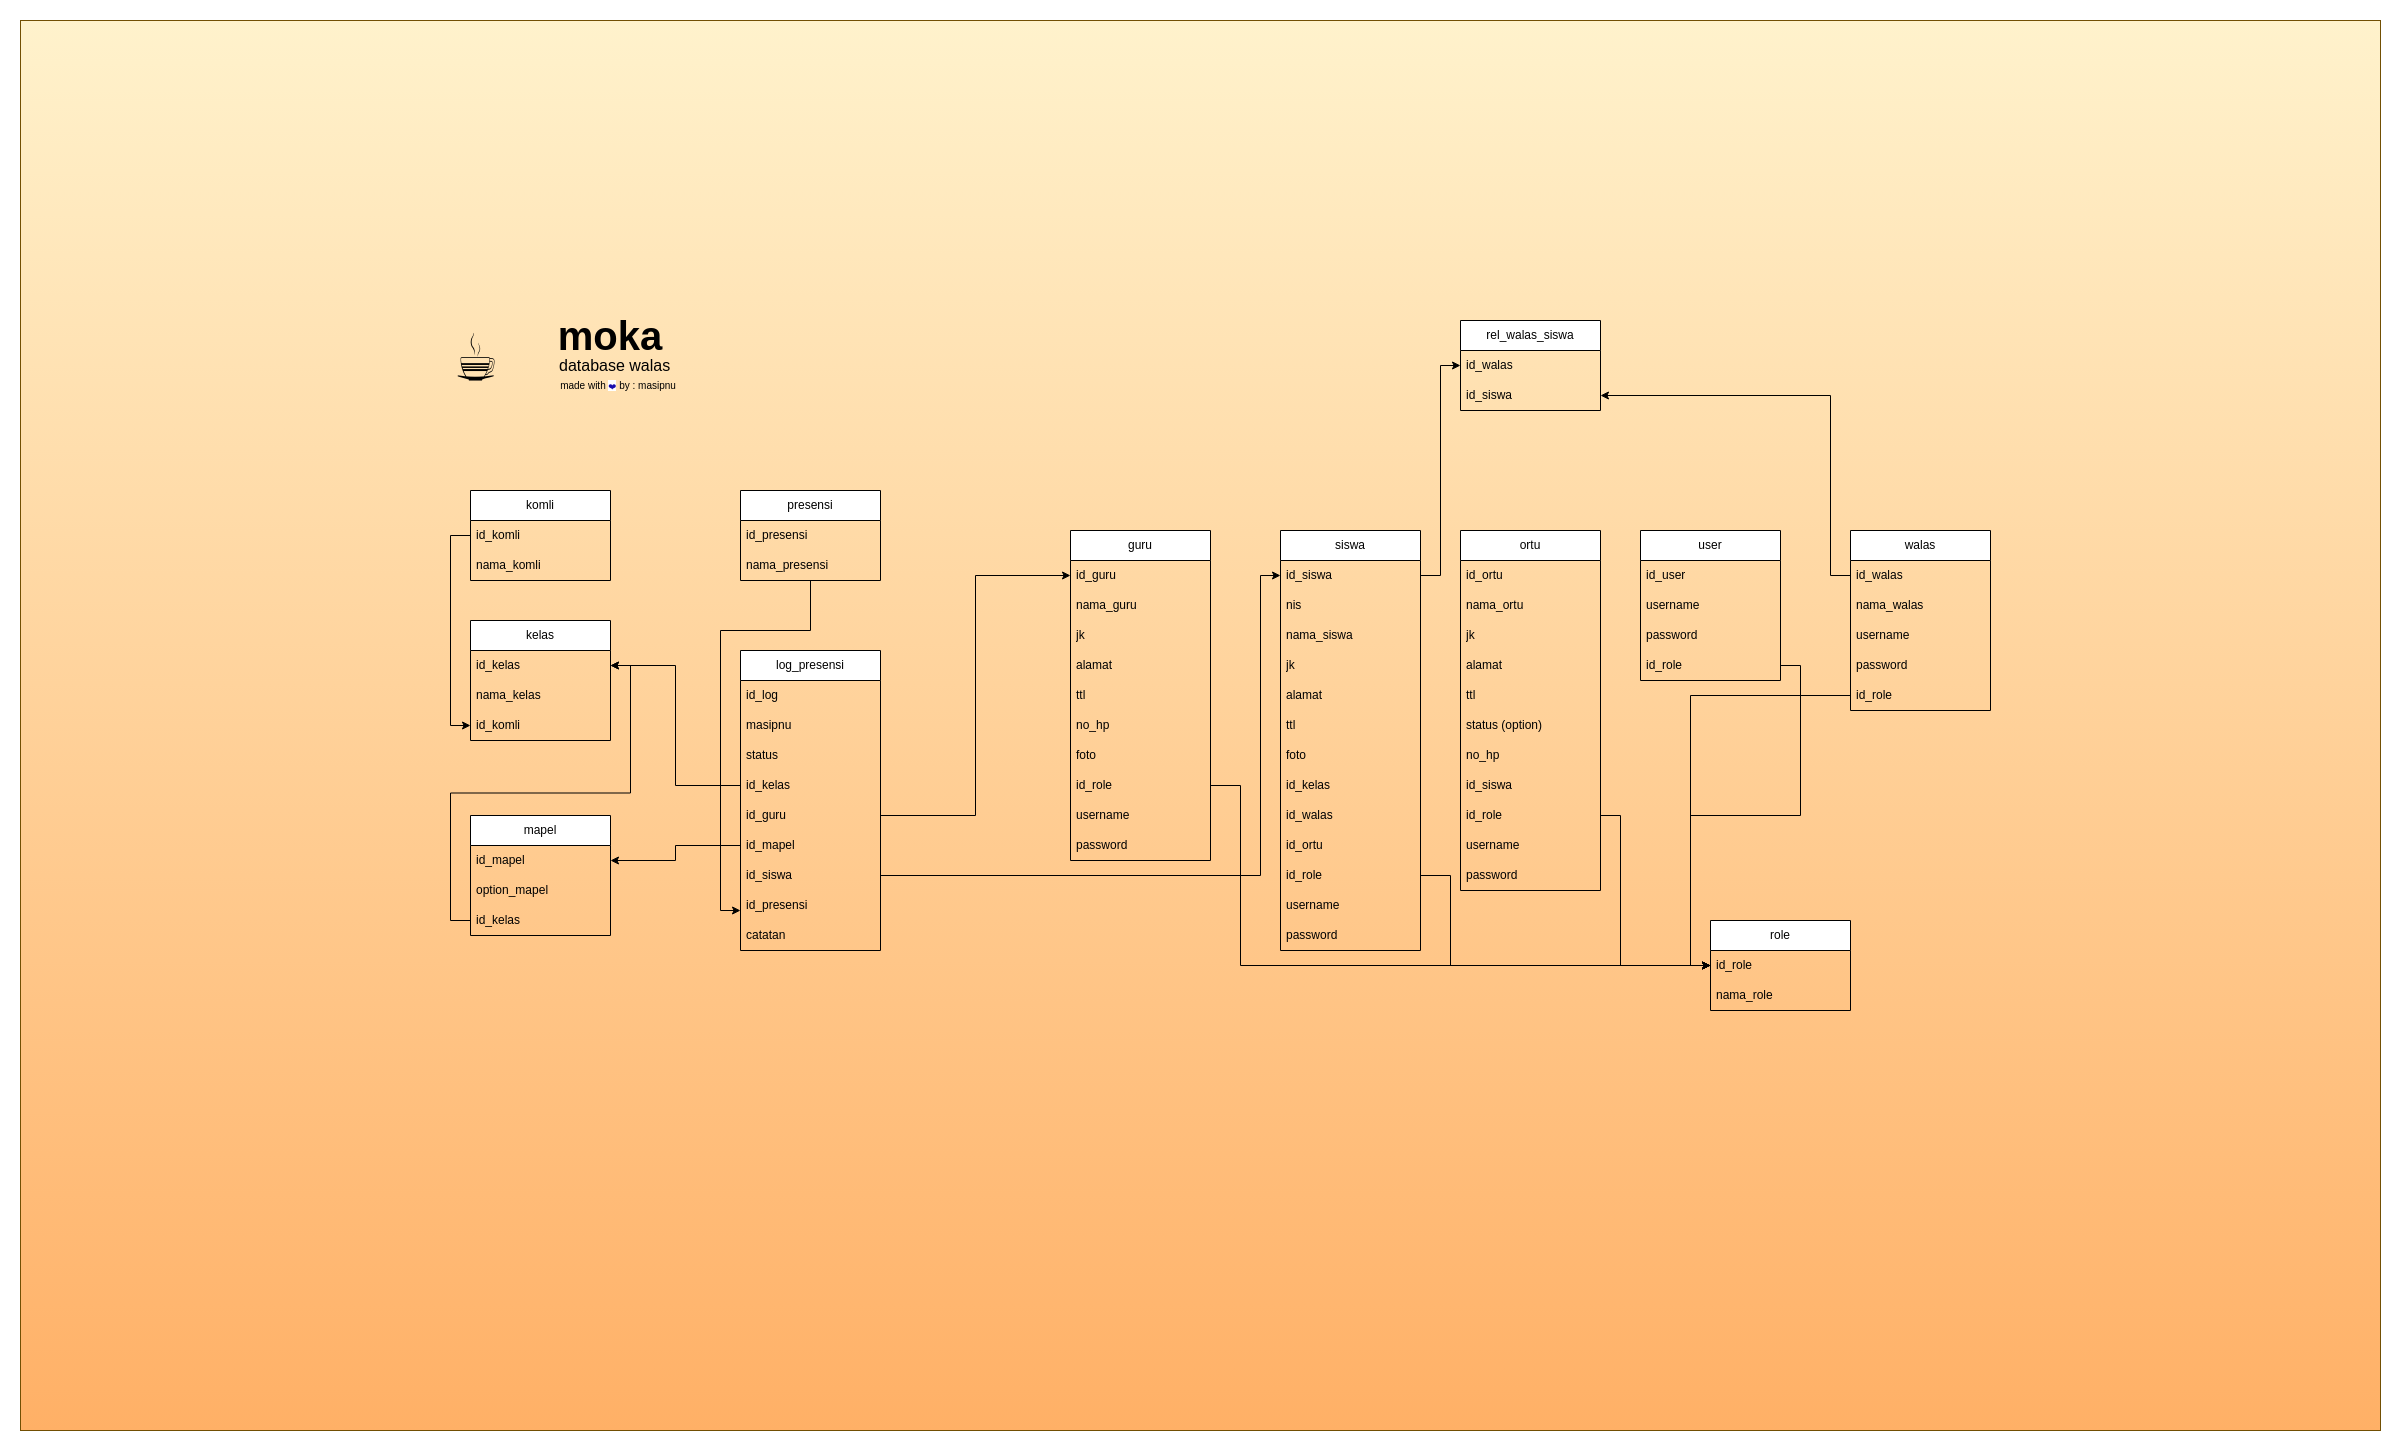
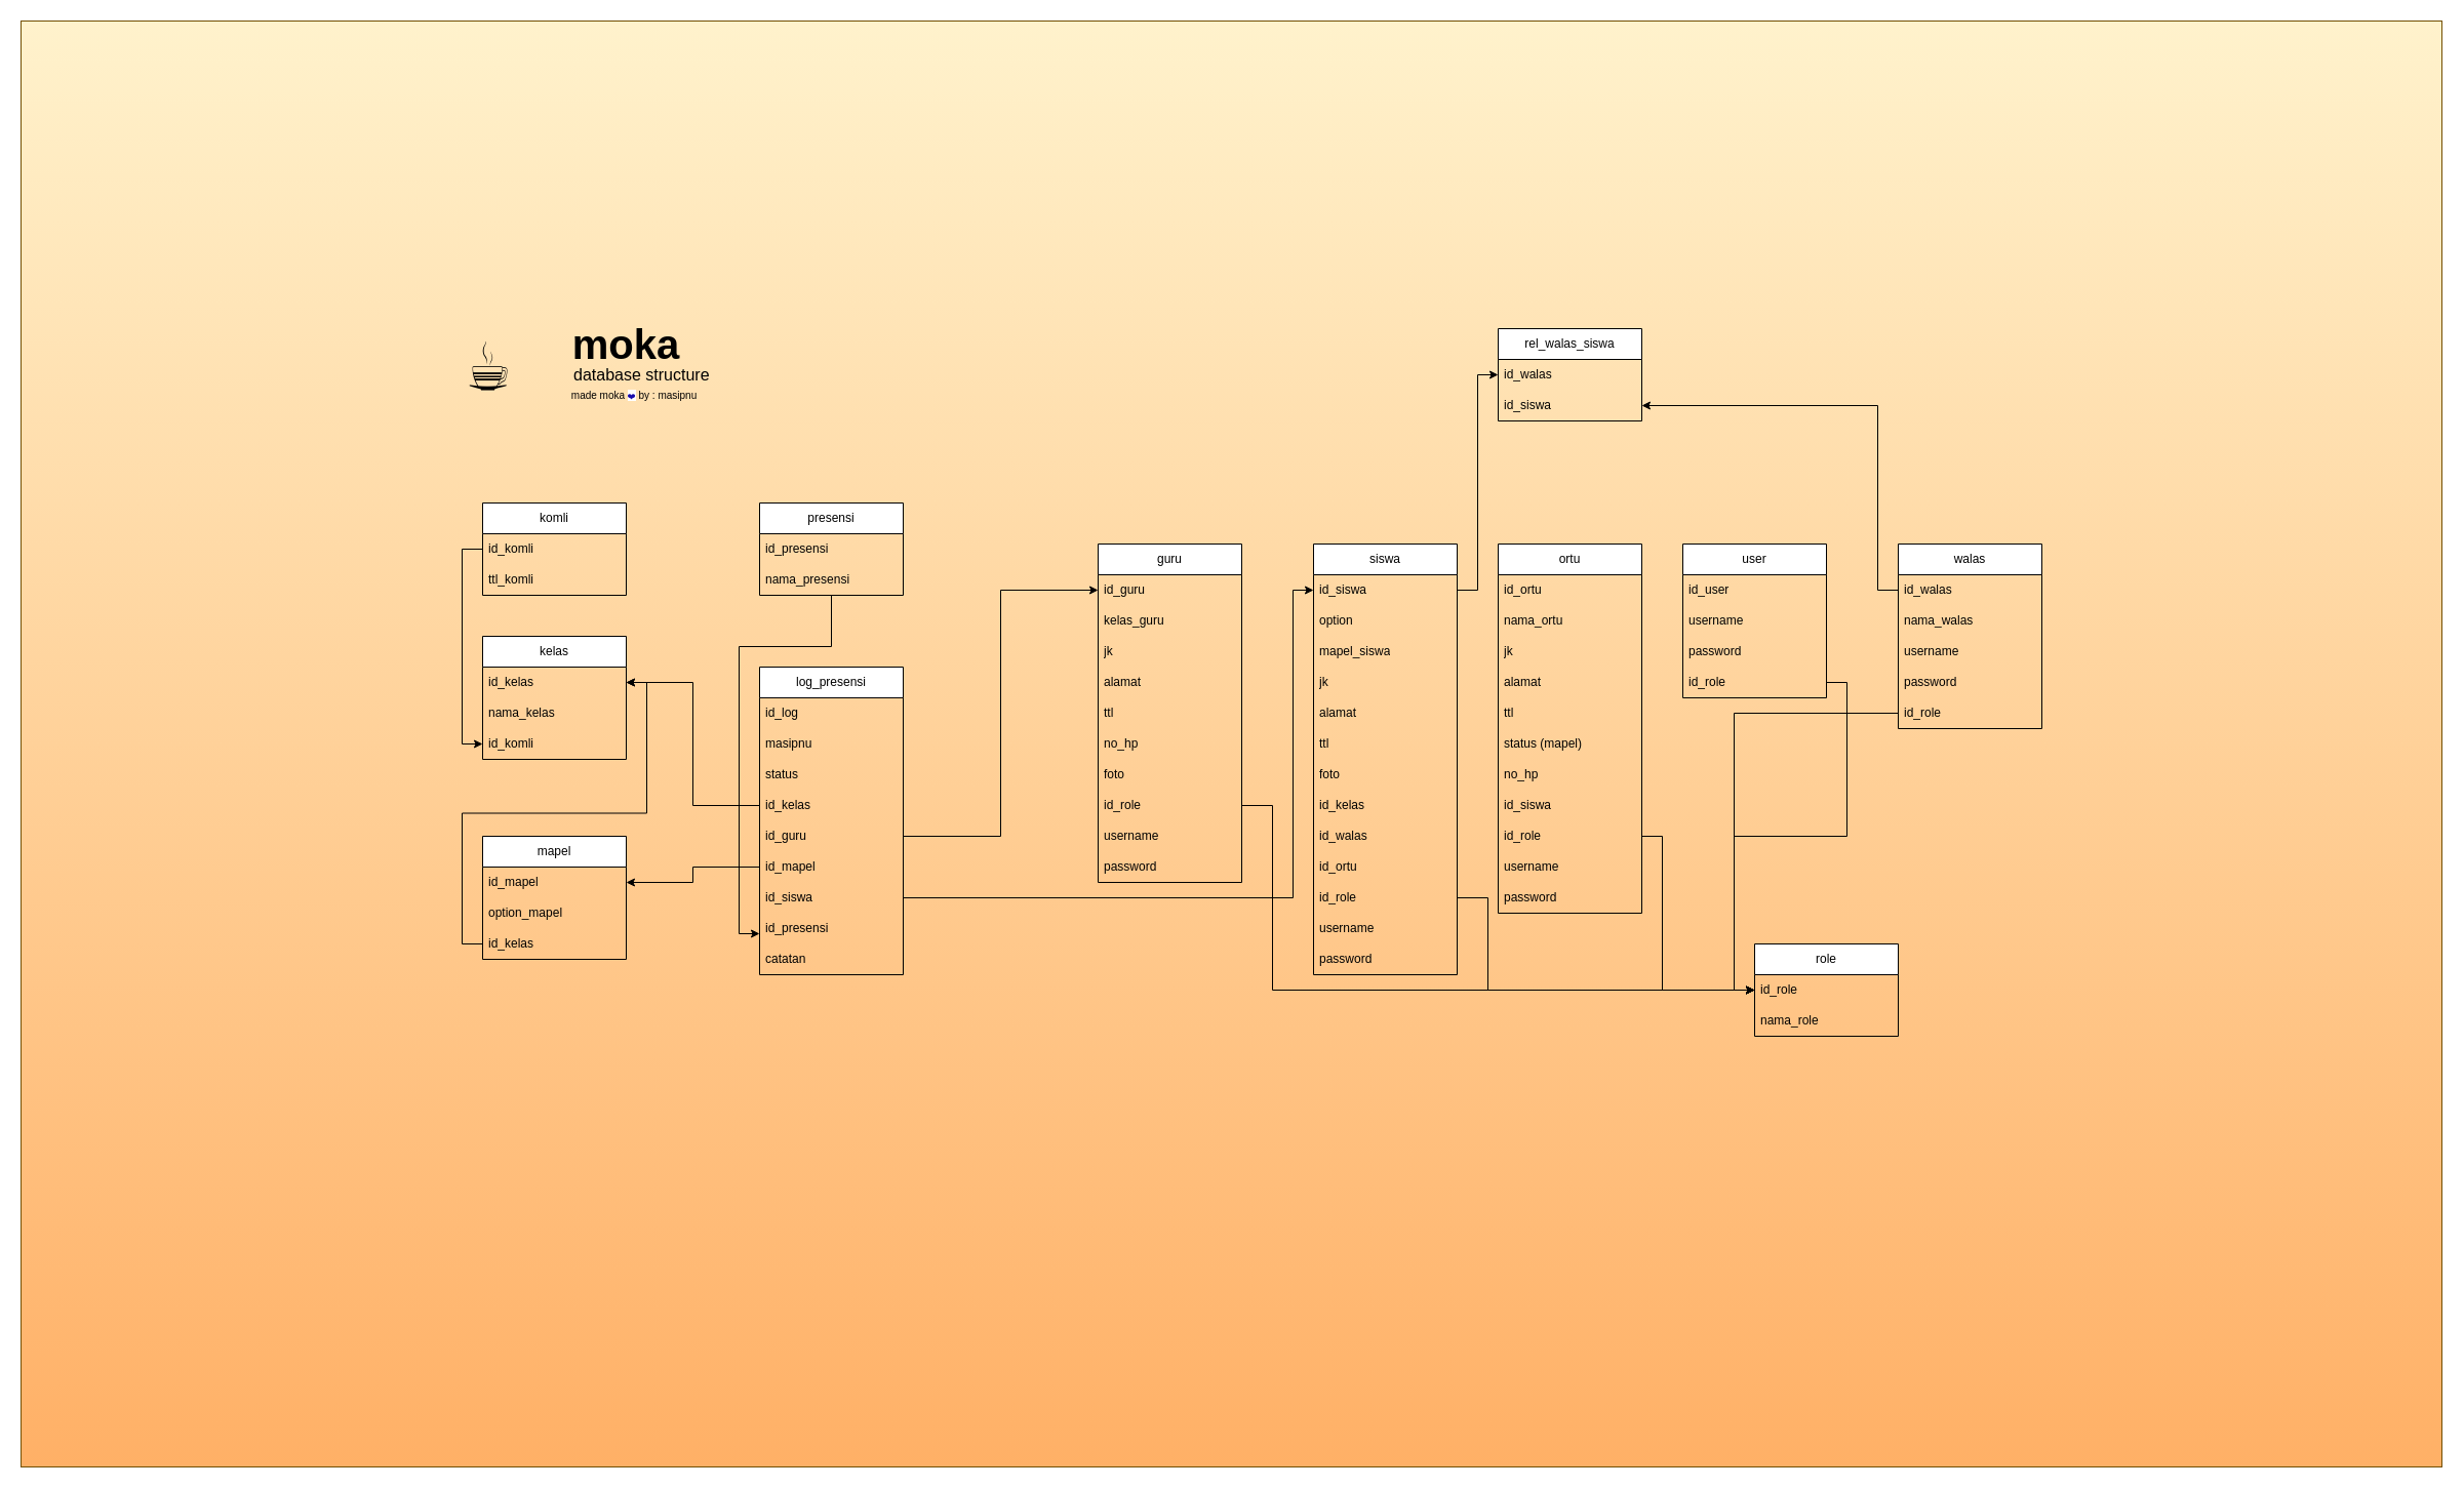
- <mxCell id="96" value="&lt;span style=&quot;color: rgb(0, 0, 0); font-family: Helvetica; font-size: 16px; font-style: normal; font-variant-ligatures: normal; font-variant-caps: normal; font-weight: 400; letter-spacing: normal; orphans: 2; text-align: center; text-indent: 0px; text-transform: none; widows: 2; word-spacing: 0px; -webkit-text-stroke-width: 0px; text-decoration-thickness: initial; text-decoration-style: initial; text-decoration-color: initial; float: none; display: inline !important;&quot;&gt;database walas&lt;/span&gt;" style="text;whiteSpace=wrap;html=1;fontSize=16;labelBackgroundColor=none;" parent="1" vertex="1"><mxGeometry x="557" y="349" width="230" height="20" as="geometry" /></mxCell>
+ <mxCell id="96" value="&lt;span style=&quot;color: rgb(0, 0, 0); font-family: Helvetica; font-size: 16px; font-style: normal; font-variant-ligatures: normal; font-variant-caps: normal; font-weight: 400; letter-spacing: normal; orphans: 2; text-align: center; text-indent: 0px; text-transform: none; widows: 2; word-spacing: 0px; -webkit-text-stroke-width: 0px; text-decoration-thickness: initial; text-decoration-style: initial; text-decoration-color: initial; float: none; display: inline !important;&quot;&gt;database structure&lt;/span&gt;" style="text;whiteSpace=wrap;html=1;fontSize=16;labelBackgroundColor=none;" parent="1" vertex="1"><mxGeometry x="557" y="349" width="230" height="20" as="geometry" /></mxCell>
- <mxCell id="98" value="made with&amp;nbsp;&lt;a style=&quot;color: rgb(26, 13, 171); text-decoration-line: none; -webkit-tap-highlight-color: rgba(0, 0, 0, 0.1); outline: 0px; font-family: arial, sans-serif; text-align: left; background-color: rgb(255, 255, 255);&quot; data-ved=&quot;2ahUKEwjZhLi7pcr8AhWJyXMBHR1iCF4QFnoECBEQAQ&quot; href=&quot;https://emojipedia.org/red-heart/&quot;&gt;&lt;h3 style=&quot;font-weight: 400; margin: 0px; padding: 5px 0px 0px; line-height: 1.3; display: inline-block;&quot; class=&quot;LC20lb MBeuO DKV0Md&quot;&gt;&lt;font style=&quot;font-size: 8px;&quot;&gt;❤️&lt;/font&gt;&lt;/h3&gt;&lt;/a&gt;&amp;nbsp;by : masipnu" style="text;html=1;strokeColor=none;fillColor=none;align=center;verticalAlign=middle;whiteSpace=wrap;rounded=0;fontSize=10;" parent="1" vertex="1"><mxGeometry x="533" y="367" width="170" height="30" as="geometry" /></mxCell>
+ <mxCell id="98" value="made moka&amp;nbsp;&lt;a style=&quot;color: rgb(26, 13, 171); text-decoration-line: none; -webkit-tap-highlight-color: rgba(0, 0, 0, 0.1); outline: 0px; font-family: arial, sans-serif; text-align: left; background-color: rgb(255, 255, 255);&quot; data-ved=&quot;2ahUKEwjZhLi7pcr8AhWJyXMBHR1iCF4QFnoECBEQAQ&quot; href=&quot;https://emojipedia.org/red-heart/&quot;&gt;&lt;h3 style=&quot;font-weight: 400; margin: 0px; padding: 5px 0px 0px; line-height: 1.3; display: inline-block;&quot; class=&quot;LC20lb MBeuO DKV0Md&quot;&gt;&lt;font style=&quot;font-size: 8px;&quot;&gt;❤️&lt;/font&gt;&lt;/h3&gt;&lt;/a&gt;&amp;nbsp;by : masipnu" style="text;html=1;strokeColor=none;fillColor=none;align=center;verticalAlign=middle;whiteSpace=wrap;rounded=0;fontSize=10;" parent="1" vertex="1"><mxGeometry x="533" y="367" width="170" height="30" as="geometry" /></mxCell>
- <mxCell id="13" value="nama_komli" style="text;strokeColor=none;fillColor=none;align=left;verticalAlign=middle;spacingLeft=4;spacingRight=4;overflow=hidden;points=[[0,0.5],[1,0.5]];portConstraint=eastwest;rotatable=0;whiteSpace=wrap;html=1;" parent="11" vertex="1"><mxGeometry y="60" width="140" height="30" as="geometry" /></mxCell>
+ <mxCell id="13" value="ttl_komli" style="text;strokeColor=none;fillColor=none;align=left;verticalAlign=middle;spacingLeft=4;spacingRight=4;overflow=hidden;points=[[0,0.5],[1,0.5]];portConstraint=eastwest;rotatable=0;whiteSpace=wrap;html=1;" parent="11" vertex="1"><mxGeometry y="60" width="140" height="30" as="geometry" /></mxCell>
- <mxCell id="16" value="nama_guru" style="text;strokeColor=none;fillColor=none;align=left;verticalAlign=middle;spacingLeft=4;spacingRight=4;overflow=hidden;points=[[0,0.5],[1,0.5]];portConstraint=eastwest;rotatable=0;whiteSpace=wrap;html=1;" parent="14" vertex="1"><mxGeometry y="60" width="140" height="30" as="geometry" /></mxCell>
+ <mxCell id="16" value="kelas_guru" style="text;strokeColor=none;fillColor=none;align=left;verticalAlign=middle;spacingLeft=4;spacingRight=4;overflow=hidden;points=[[0,0.5],[1,0.5]];portConstraint=eastwest;rotatable=0;whiteSpace=wrap;html=1;" parent="14" vertex="1"><mxGeometry y="60" width="140" height="30" as="geometry" /></mxCell>
- <mxCell id="37" value="nis" style="text;strokeColor=none;fillColor=none;align=left;verticalAlign=middle;spacingLeft=4;spacingRight=4;overflow=hidden;points=[[0,0.5],[1,0.5]];portConstraint=eastwest;rotatable=0;whiteSpace=wrap;html=1;" parent="35" vertex="1"><mxGeometry y="60" width="140" height="30" as="geometry" /></mxCell>
+ <mxCell id="37" value="option" style="text;strokeColor=none;fillColor=none;align=left;verticalAlign=middle;spacingLeft=4;spacingRight=4;overflow=hidden;points=[[0,0.5],[1,0.5]];portConstraint=eastwest;rotatable=0;whiteSpace=wrap;html=1;" parent="35" vertex="1"><mxGeometry y="60" width="140" height="30" as="geometry" /></mxCell>
- <mxCell id="38" value="nama_siswa" style="text;strokeColor=none;fillColor=none;align=left;verticalAlign=middle;spacingLeft=4;spacingRight=4;overflow=hidden;points=[[0,0.5],[1,0.5]];portConstraint=eastwest;rotatable=0;whiteSpace=wrap;html=1;" parent="35" vertex="1"><mxGeometry y="90" width="140" height="30" as="geometry" /></mxCell>
+ <mxCell id="38" value="mapel_siswa" style="text;strokeColor=none;fillColor=none;align=left;verticalAlign=middle;spacingLeft=4;spacingRight=4;overflow=hidden;points=[[0,0.5],[1,0.5]];portConstraint=eastwest;rotatable=0;whiteSpace=wrap;html=1;" parent="35" vertex="1"><mxGeometry y="90" width="140" height="30" as="geometry" /></mxCell>
- <mxCell id="55" value="status (option)" style="text;strokeColor=none;fillColor=none;align=left;verticalAlign=middle;spacingLeft=4;spacingRight=4;overflow=hidden;points=[[0,0.5],[1,0.5]];portConstraint=eastwest;rotatable=0;whiteSpace=wrap;html=1;" parent="49" vertex="1"><mxGeometry y="180" width="140" height="30" as="geometry" /></mxCell>
+ <mxCell id="55" value="status (mapel)" style="text;strokeColor=none;fillColor=none;align=left;verticalAlign=middle;spacingLeft=4;spacingRight=4;overflow=hidden;points=[[0,0.5],[1,0.5]];portConstraint=eastwest;rotatable=0;whiteSpace=wrap;html=1;" parent="49" vertex="1"><mxGeometry y="180" width="140" height="30" as="geometry" /></mxCell>
